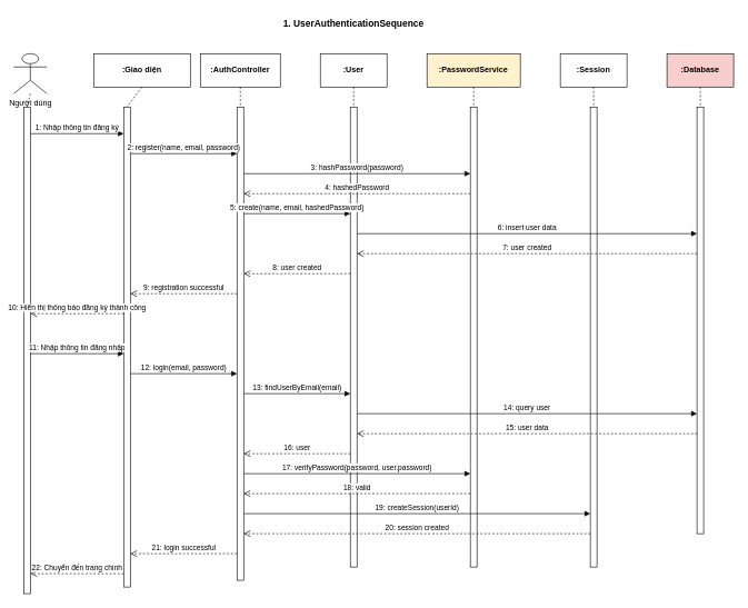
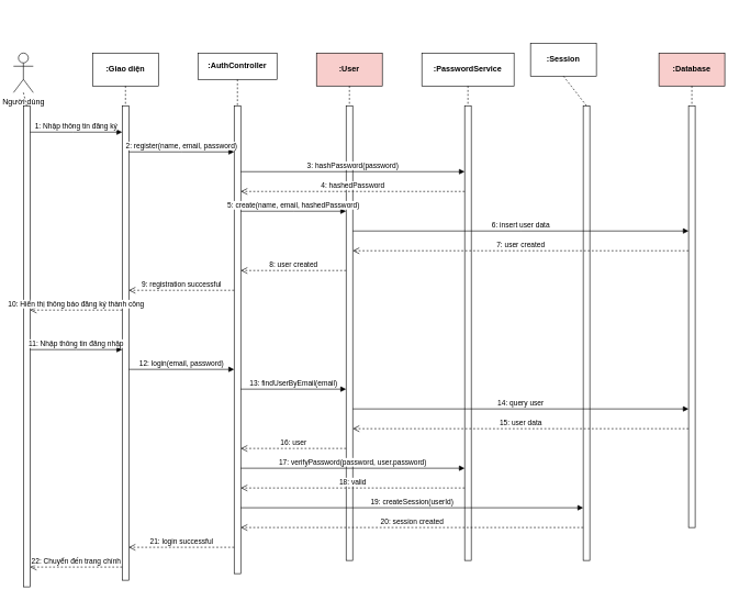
- <mxCell id="45" value="&lt;font style=&quot;font-size: 14px;&quot;&gt;&lt;b&gt;1. UserAuthenticationSequence&lt;/b&gt;&lt;/font&gt;" style="text;html=1;strokeColor=none;fillColor=none;align=center;verticalAlign=middle;whiteSpace=wrap;rounded=0;" vertex="1" parent="1"><mxGeometry x="420" y="20" width="220" height="30" as="geometry" /></mxCell>
- <mxCell id="3" value="&lt;b&gt;:Giao diện&lt;/b&gt;" style="html=1;whiteSpace=wrap;" vertex="1" parent="1"><mxGeometry x="140" y="80" width="145" height="50" as="geometry" /></mxCell>
+ <mxCell id="3" value="&lt;b&gt;:Giao diện&lt;/b&gt;" style="html=1;whiteSpace=wrap;" vertex="1" parent="1"><mxGeometry x="140" y="80" width="100" height="50" as="geometry" /></mxCell>
- <mxCell id="4" value="&lt;b&gt;:AuthController&lt;/b&gt;" style="html=1;whiteSpace=wrap;" vertex="1" parent="1"><mxGeometry x="300" y="80" width="120" height="50" as="geometry" /></mxCell>
+ <mxCell id="4" value="&lt;b&gt;:AuthController&lt;/b&gt;" style="html=1;whiteSpace=wrap;" vertex="1" parent="1"><mxGeometry x="300" y="80" width="120" height="40" as="geometry" /></mxCell>
- <mxCell id="5" value="&lt;b&gt;:User&lt;/b&gt;" style="html=1;whiteSpace=wrap;" vertex="1" parent="1"><mxGeometry x="480" y="80" width="100" height="50" as="geometry" /></mxCell>
+ <mxCell id="5" value="&lt;b&gt;:User&lt;/b&gt;" style="html=1;whiteSpace=wrap;fillColor=#f8cecc;" vertex="1" parent="1"><mxGeometry x="480" y="80" width="100" height="50" as="geometry" /></mxCell>
- <mxCell id="6" value="&lt;b&gt;:PasswordService&lt;/b&gt;" style="html=1;whiteSpace=wrap;fillColor=#fff2cc;" vertex="1" parent="1"><mxGeometry x="640" y="80" width="140" height="50" as="geometry" /></mxCell>
+ <mxCell id="6" value="&lt;b&gt;:PasswordService&lt;/b&gt;" style="html=1;whiteSpace=wrap;" vertex="1" parent="1"><mxGeometry x="640" y="80" width="140" height="50" as="geometry" /></mxCell>
- <mxCell id="7" value="&lt;b&gt;:Session&lt;/b&gt;" style="html=1;whiteSpace=wrap;" vertex="1" parent="1"><mxGeometry x="840" y="80" width="100" height="50" as="geometry" /></mxCell>
+ <mxCell id="7" value="&lt;b&gt;:Session&lt;/b&gt;" style="html=1;whiteSpace=wrap;" vertex="1" parent="1"><mxGeometry x="805" y="65" width="100" height="50" as="geometry" /></mxCell>
- <mxCell id="2" value="Người dùng" style="shape=umlActor;verticalLabelPosition=bottom;verticalAlign=top;html=1;" vertex="1" parent="1"><mxGeometry x="20" y="80" width="50" height="60" as="geometry" /></mxCell>
+ <mxCell id="2" value="Người dùng" style="shape=umlActor;verticalLabelPosition=bottom;verticalAlign=top;html=1;" vertex="1" parent="1"><mxGeometry x="20" y="80" width="30" height="60" as="geometry" /></mxCell>
